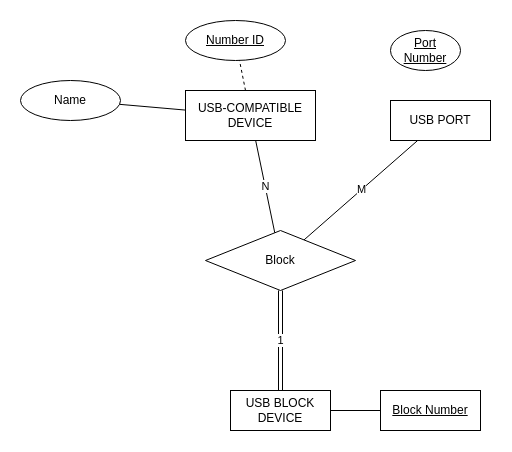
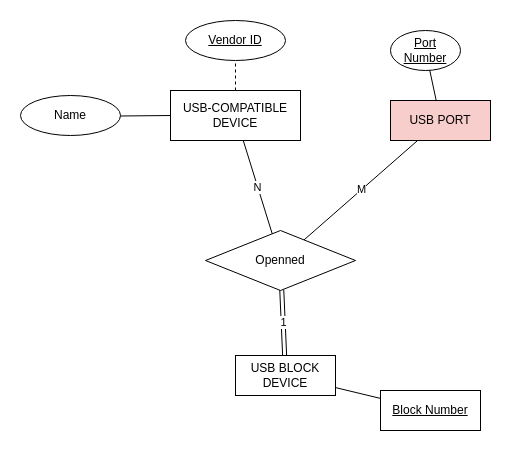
- <mxCell id="4" value="Number ID" style="ellipse;whiteSpace=wrap;html=1;align=center;fontStyle=4;" vertex="1" parent="1"><mxGeometry x="185" y="20" width="100" height="40" as="geometry" /></mxCell>
+ <mxCell id="4" value="Vendor ID" style="ellipse;whiteSpace=wrap;html=1;align=center;fontStyle=4;" vertex="1" parent="1"><mxGeometry x="185" y="20" width="100" height="40" as="geometry" /></mxCell>
+ <mxCell id="9" value="" style="endArrow=none;html=1;rounded=0;" edge="1" parent="1" source="3" target="8"><mxGeometry relative="1" as="geometry"><mxPoint x="260" y="120" as="sourcePoint" /><mxPoint x="260" y="90" as="targetPoint" /></mxGeometry></mxCell>
- <mxCell id="5" value="Name" style="ellipse;whiteSpace=wrap;html=1;align=center;" vertex="1" parent="1"><mxGeometry x="20" y="80" width="100" height="40" as="geometry" /></mxCell>
+ <mxCell id="5" value="Name" style="ellipse;whiteSpace=wrap;html=1;align=center;" vertex="1" parent="1"><mxGeometry x="20" y="95" width="100" height="40" as="geometry" /></mxCell>
- <mxCell id="2" value="USB-COMPATIBLE DEVICE" style="whiteSpace=wrap;html=1;align=center;" vertex="1" parent="1"><mxGeometry x="185" y="90" width="130" height="50" as="geometry" /></mxCell>
+ <mxCell id="2" value="USB-COMPATIBLE DEVICE" style="whiteSpace=wrap;html=1;align=center;" vertex="1" parent="1"><mxGeometry x="170" y="90" width="130" height="50" as="geometry" /></mxCell>
- <mxCell id="3" value="USB PORT" style="whiteSpace=wrap;html=1;align=center;" vertex="1" parent="1"><mxGeometry x="390" y="100" width="100" height="40" as="geometry" /></mxCell>
+ <mxCell id="3" value="USB PORT" style="whiteSpace=wrap;html=1;align=center;fillColor=#f8cecc;" vertex="1" parent="1"><mxGeometry x="390" y="100" width="100" height="40" as="geometry" /></mxCell>
- <mxCell id="11" value="Block" style="shape=rhombus;perimeter=rhombusPerimeter;whiteSpace=wrap;html=1;align=center;" vertex="1" parent="1"><mxGeometry x="205" y="230" width="150" height="60" as="geometry" /></mxCell>
+ <mxCell id="11" value="Openned" style="shape=rhombus;perimeter=rhombusPerimeter;whiteSpace=wrap;html=1;align=center;" vertex="1" parent="1"><mxGeometry x="205" y="230" width="150" height="60" as="geometry" /></mxCell>
- <mxCell id="10" value="USB BLOCK DEVICE" style="whiteSpace=wrap;html=1;align=center;" vertex="1" parent="1"><mxGeometry x="230" y="390" width="100" height="40" as="geometry" /></mxCell>
+ <mxCell id="10" value="USB BLOCK DEVICE" style="whiteSpace=wrap;html=1;align=center;" vertex="1" parent="1"><mxGeometry x="235" y="355" width="100" height="40" as="geometry" /></mxCell>
